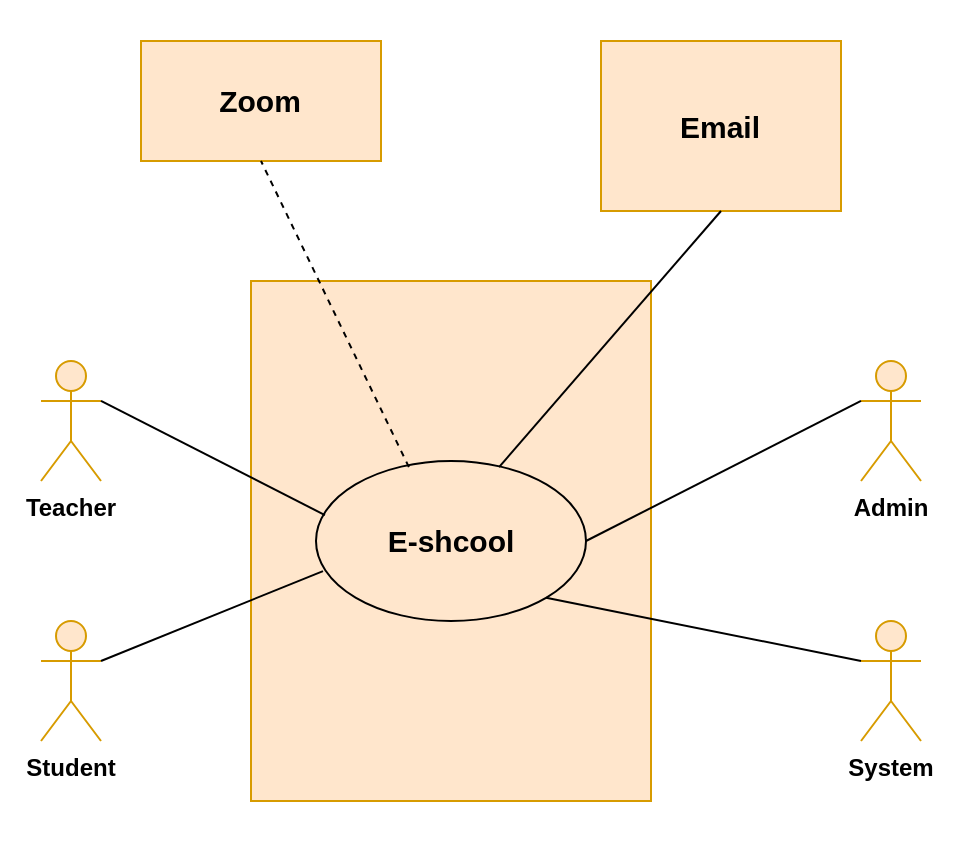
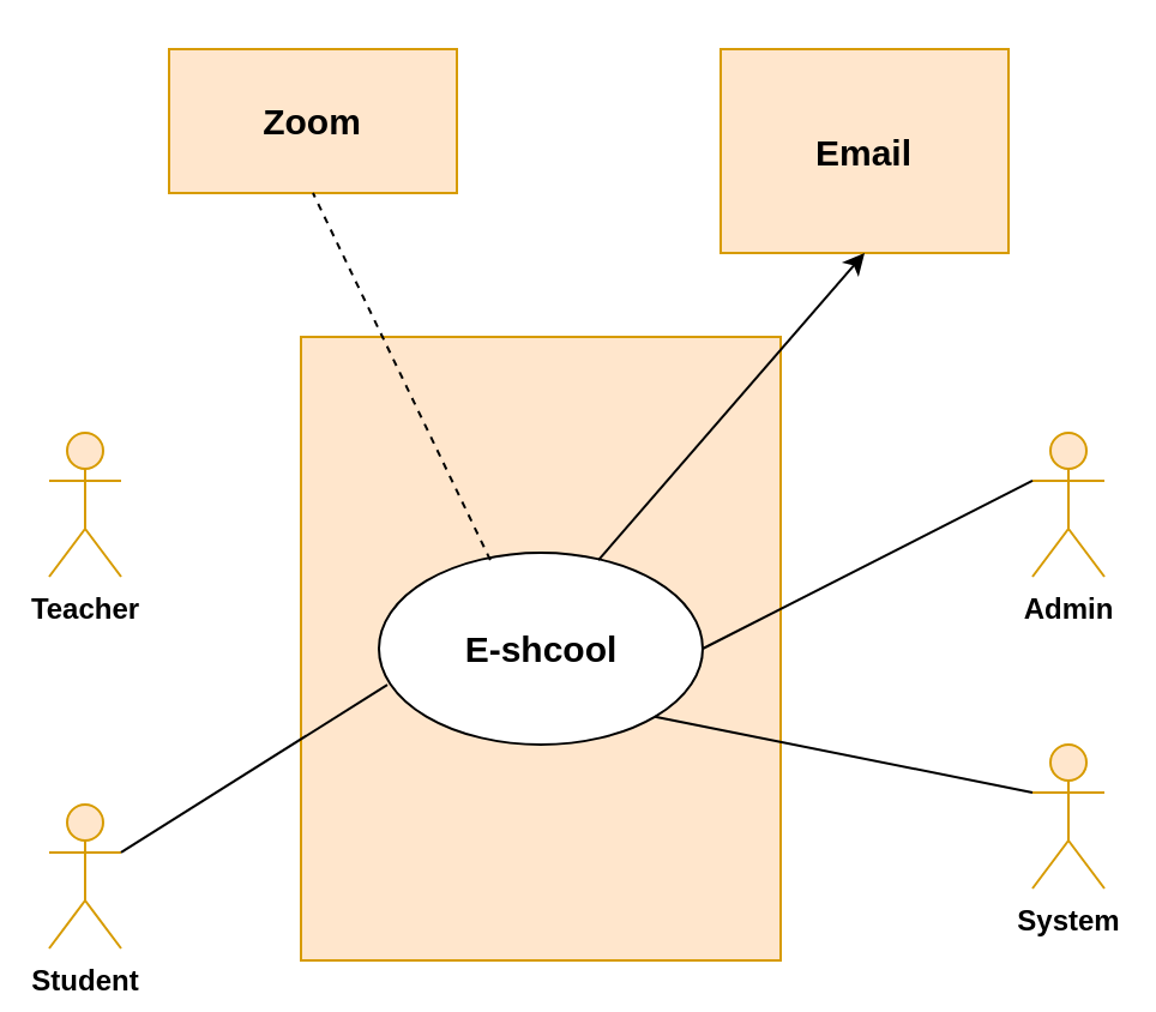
- <mxCell id="13" value="" style="endArrow=none;html=1;rounded=0;fontSize=15;entryX=0.5;entryY=1;entryDx=0;entryDy=0;exitX=0.678;exitY=0.038;exitDx=0;exitDy=0;exitPerimeter=0;" parent="1" source="3" target="7" edge="1"><mxGeometry width="50" height="50" relative="1" as="geometry"><mxPoint x="230" y="290" as="sourcePoint" /><mxPoint x="280" y="240" as="targetPoint" /></mxGeometry></mxCell>
+ <mxCell id="13" value="" style="endArrow=classic;html=1;rounded=0;fontSize=15;entryX=0.5;entryY=1;entryDx=0;entryDy=0;exitX=0.678;exitY=0.038;exitDx=0;exitDy=0;exitPerimeter=0;" parent="1" source="3" target="7" edge="1"><mxGeometry width="50" height="50" relative="1" as="geometry"><mxPoint x="230" y="290" as="sourcePoint" /><mxPoint x="280" y="240" as="targetPoint" /></mxGeometry></mxCell>
- <mxCell id="9" value="" style="endArrow=none;html=1;rounded=0;fontSize=15;exitX=1;exitY=0.333;exitDx=0;exitDy=0;exitPerimeter=0;entryX=0.033;entryY=0.338;entryDx=0;entryDy=0;entryPerimeter=0;" parent="1" source="5" target="3" edge="1"><mxGeometry width="50" height="50" relative="1" as="geometry"><mxPoint x="230" y="290" as="sourcePoint" /><mxPoint x="280" y="240" as="targetPoint" /></mxGeometry></mxCell>
- <mxCell id="3" value="&lt;font style=&quot;font-size: 15px&quot;&gt;&lt;b&gt;E-shcool&lt;/b&gt;&lt;/font&gt;" style="ellipse;whiteSpace=wrap;html=1;fillColor=#ffe6cc;" parent="1" vertex="1"><mxGeometry x="157.5" y="230" width="135" height="80" as="geometry" /></mxCell>
+ <mxCell id="3" value="&lt;font style=&quot;font-size: 15px&quot;&gt;&lt;b&gt;E-shcool&lt;/b&gt;&lt;/font&gt;" style="ellipse;whiteSpace=wrap;html=1;" parent="1" vertex="1"><mxGeometry x="157.5" y="230" width="135" height="80" as="geometry" /></mxCell>
- <mxCell id="6" value="&lt;b&gt;Student&lt;/b&gt;" style="shape=umlActor;verticalLabelPosition=bottom;verticalAlign=top;html=1;outlineConnect=0;fillColor=#ffe6cc;strokeColor=#d79b00;" parent="1" vertex="1"><mxGeometry x="20" y="310" width="30" height="60" as="geometry" /></mxCell>
+ <mxCell id="6" value="&lt;b&gt;Student&lt;/b&gt;" style="shape=umlActor;verticalLabelPosition=bottom;verticalAlign=top;html=1;outlineConnect=0;fillColor=#ffe6cc;strokeColor=#d79b00;" parent="1" vertex="1"><mxGeometry x="20" y="335" width="30" height="60" as="geometry" /></mxCell>
